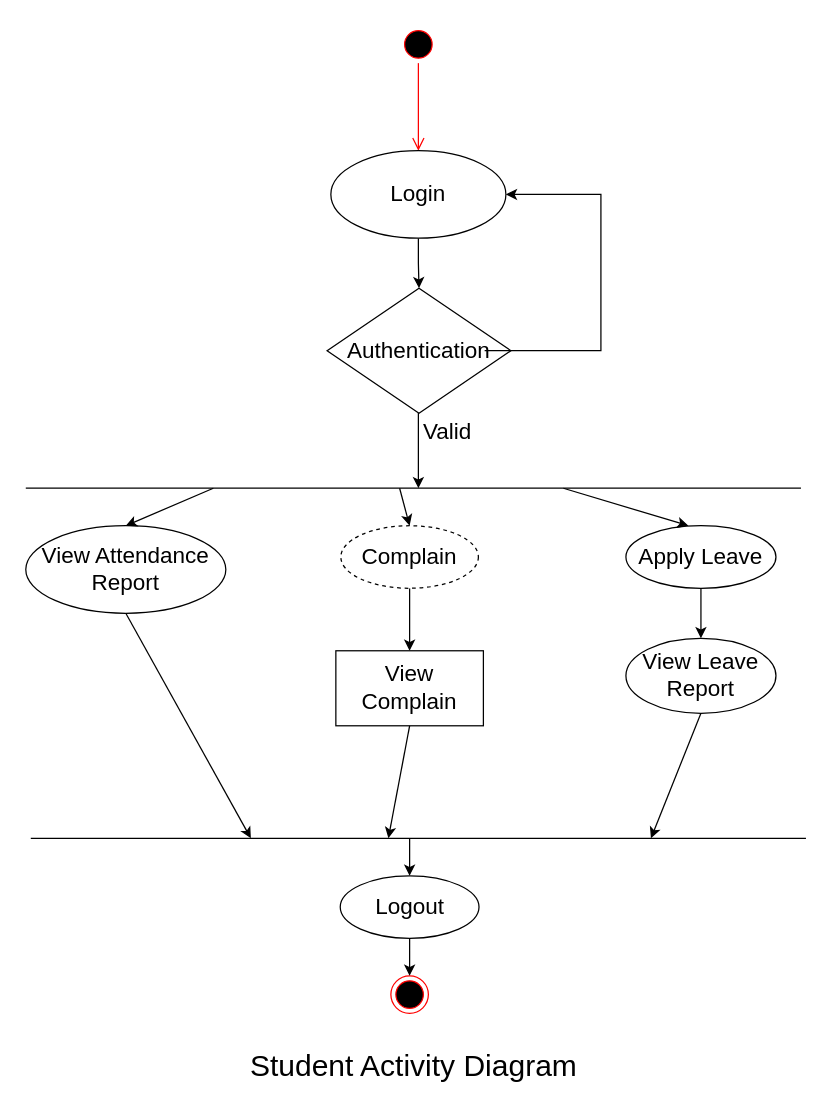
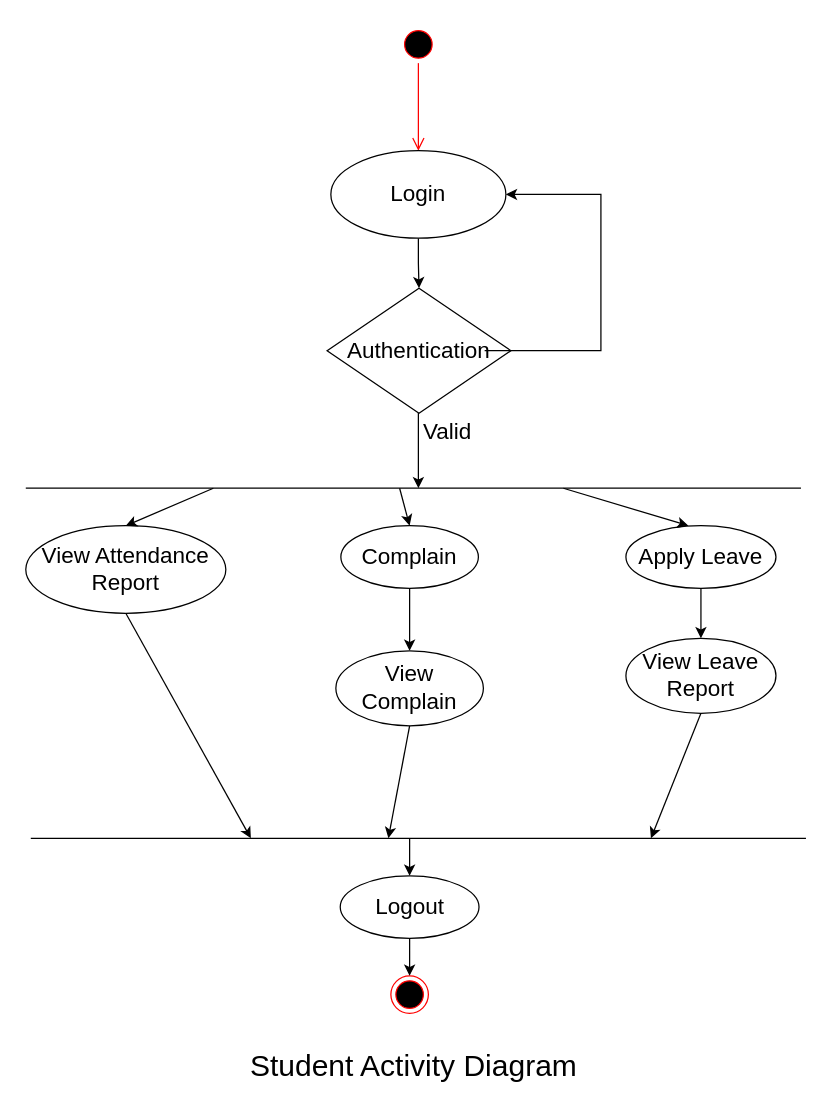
- <mxCell id="12" value="&lt;font style=&quot;font-size: 18px;&quot;&gt;Complain&lt;/font&gt;" style="ellipse;whiteSpace=wrap;html=1;dashed=1;" parent="1" vertex="1"><mxGeometry x="272" y="420" width="110" height="50" as="geometry" /></mxCell>
+ <mxCell id="12" value="&lt;font style=&quot;font-size: 18px;&quot;&gt;Complain&lt;/font&gt;" style="ellipse;whiteSpace=wrap;html=1;" parent="1" vertex="1"><mxGeometry x="272" y="420" width="110" height="50" as="geometry" /></mxCell>
- <mxCell id="15" value="&lt;font style=&quot;font-size: 18px;&quot;&gt;View Complain&lt;/font&gt;" style="whiteSpace=wrap;html=1;rounded=0;" parent="1" vertex="1"><mxGeometry x="268" y="520" width="118" height="60" as="geometry" /></mxCell>
+ <mxCell id="15" value="&lt;font style=&quot;font-size: 18px;&quot;&gt;View Complain&lt;/font&gt;" style="ellipse;whiteSpace=wrap;html=1;" parent="1" vertex="1"><mxGeometry x="268" y="520" width="118" height="60" as="geometry" /></mxCell>
